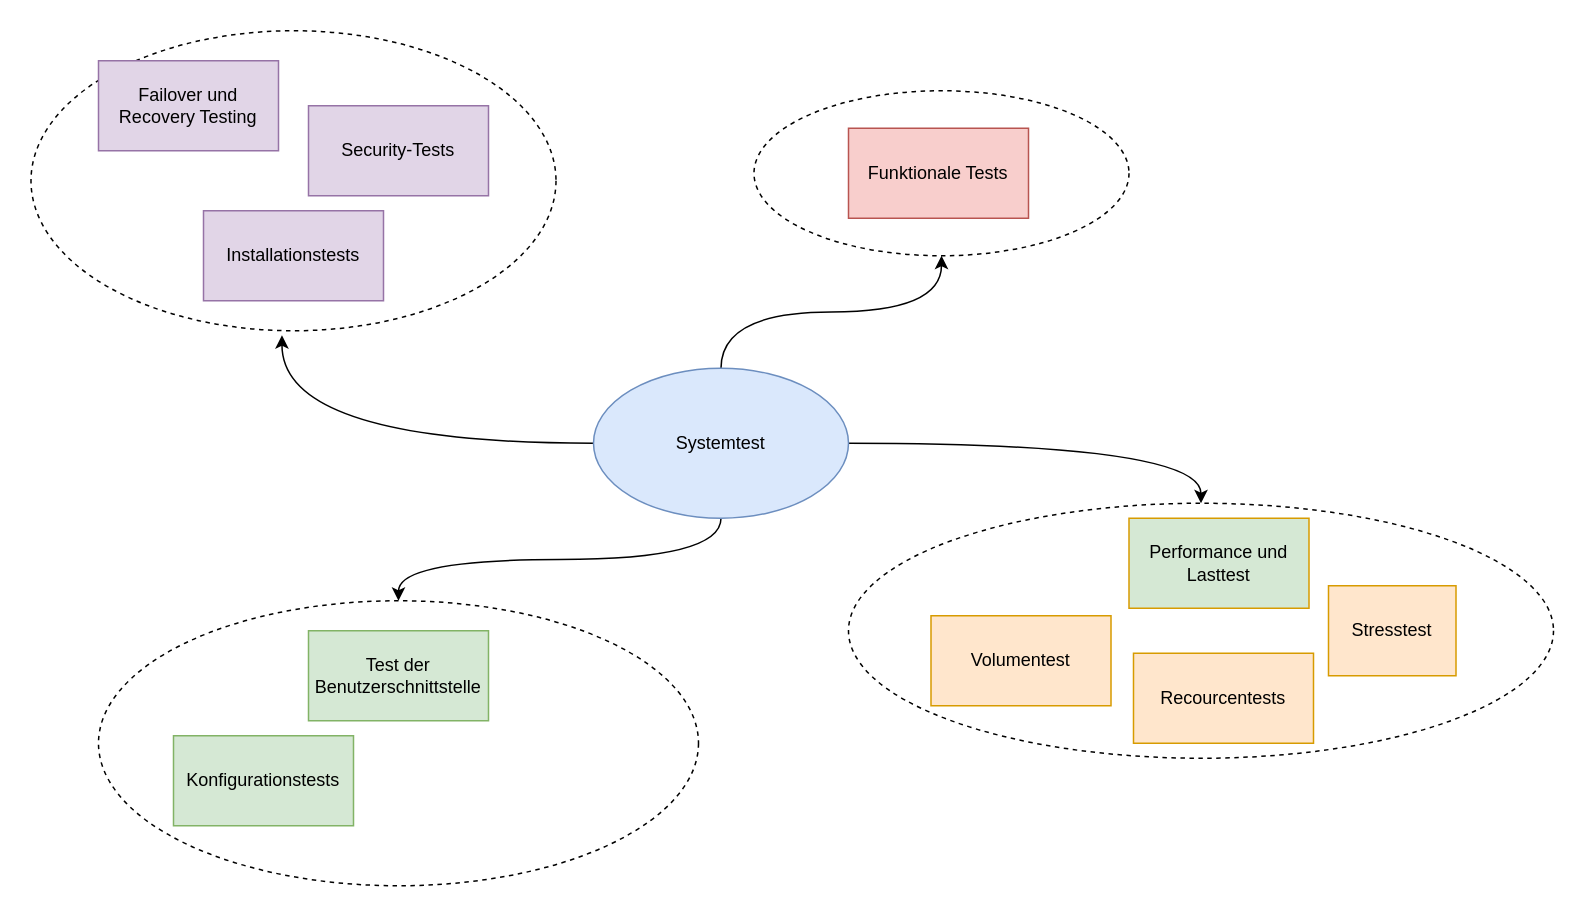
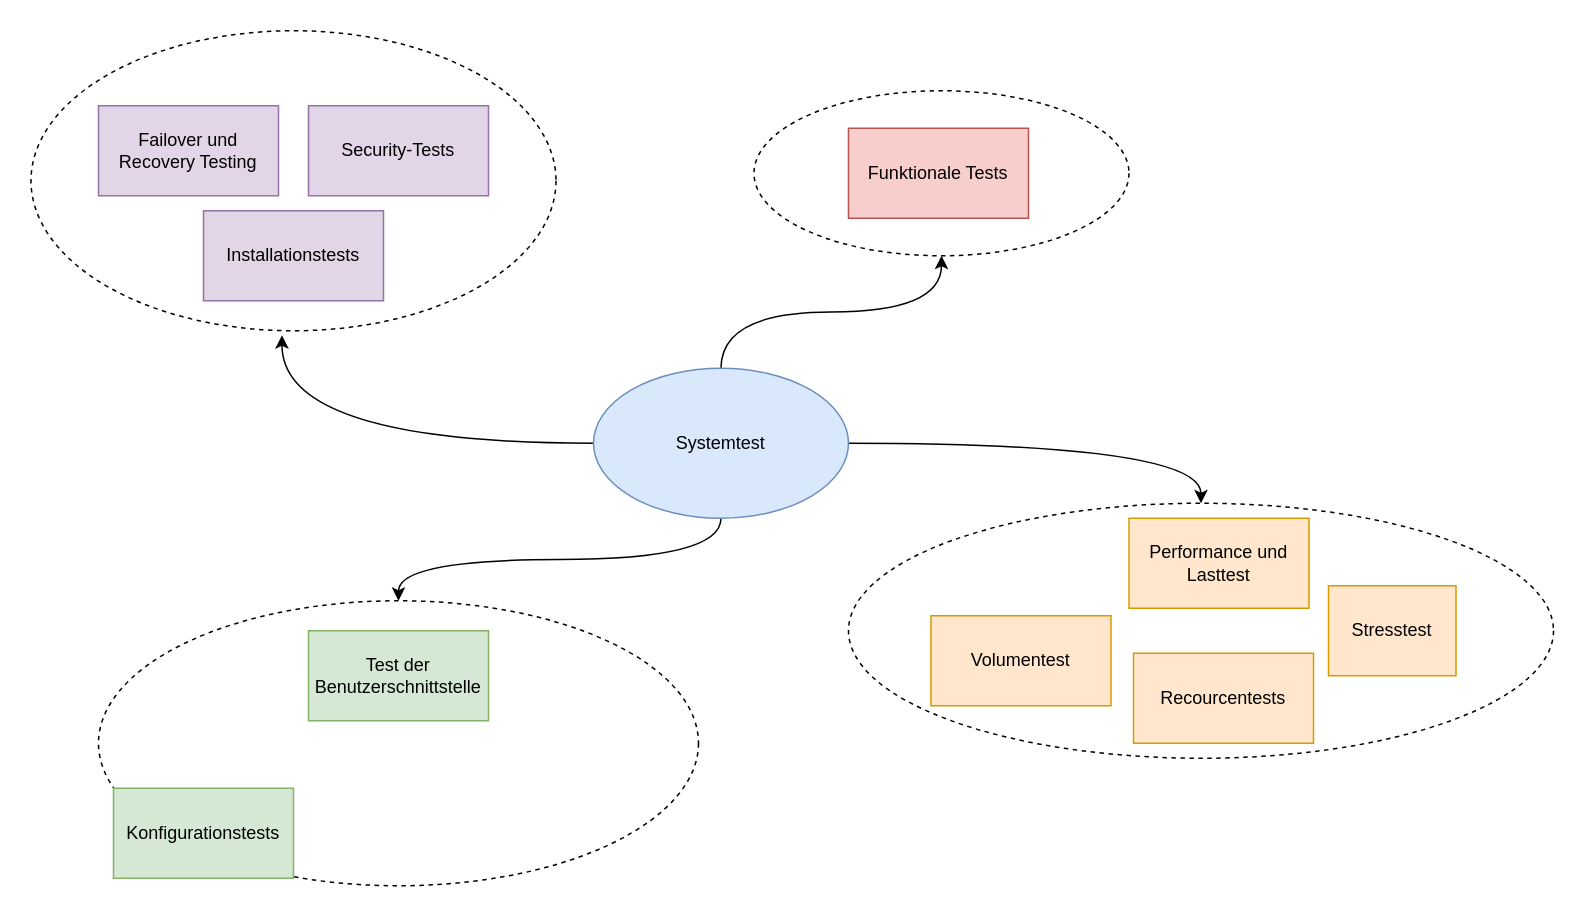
- <mxCell id="12" value="Failover und Recovery Testing" style="rounded=0;whiteSpace=wrap;html=1;fillColor=#e1d5e7;strokeColor=#9673a6;" vertex="1" parent="1"><mxGeometry x="65" y="40" width="120" height="60" as="geometry" /></mxCell>
+ <mxCell id="12" value="Failover und Recovery Testing" style="rounded=0;whiteSpace=wrap;html=1;fillColor=#e1d5e7;strokeColor=#9673a6;" vertex="1" parent="1"><mxGeometry x="65" y="70" width="120" height="60" as="geometry" /></mxCell>
- <mxCell id="14" value="Performance und Lasttest" style="rounded=0;whiteSpace=wrap;html=1;fillColor=#d5e8d4;strokeColor=#d79b00;" vertex="1" parent="1"><mxGeometry x="752" y="345" width="120" height="60" as="geometry" /></mxCell>
+ <mxCell id="14" value="Performance und Lasttest" style="rounded=0;whiteSpace=wrap;html=1;fillColor=#ffe6cc;strokeColor=#d79b00;" vertex="1" parent="1"><mxGeometry x="752" y="345" width="120" height="60" as="geometry" /></mxCell>
- <mxCell id="19" value="Konfigurationstests" style="rounded=0;whiteSpace=wrap;html=1;fillColor=#d5e8d4;strokeColor=#82b366;" vertex="1" parent="1"><mxGeometry x="115" y="490" width="120" height="60" as="geometry" /></mxCell>
+ <mxCell id="19" value="Konfigurationstests" style="rounded=0;whiteSpace=wrap;html=1;fillColor=#d5e8d4;strokeColor=#82b366;" vertex="1" parent="1"><mxGeometry x="75" y="525" width="120" height="60" as="geometry" /></mxCell>
